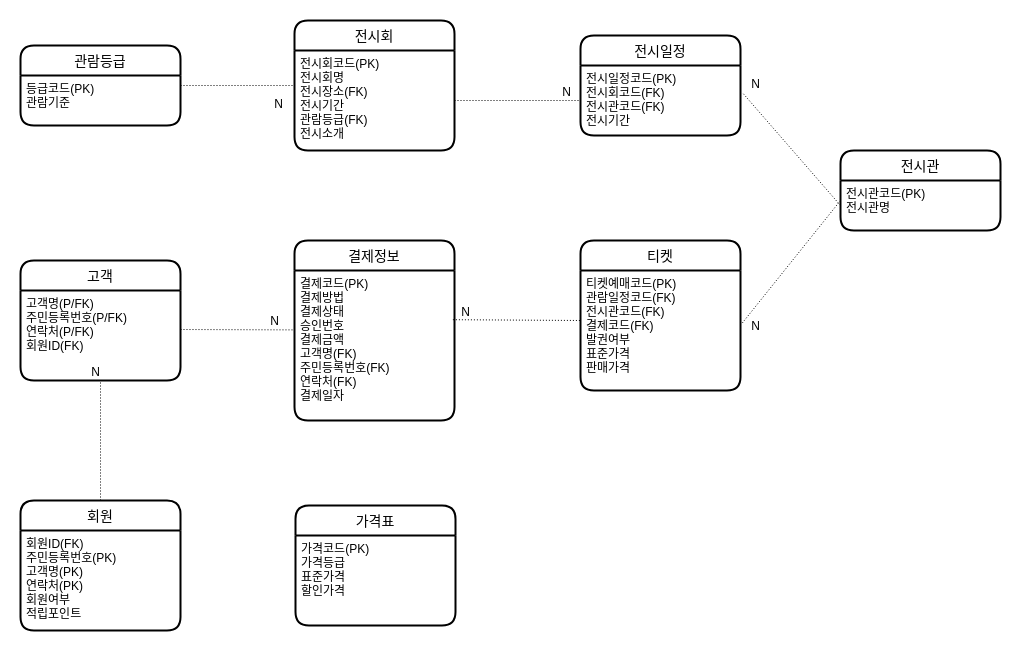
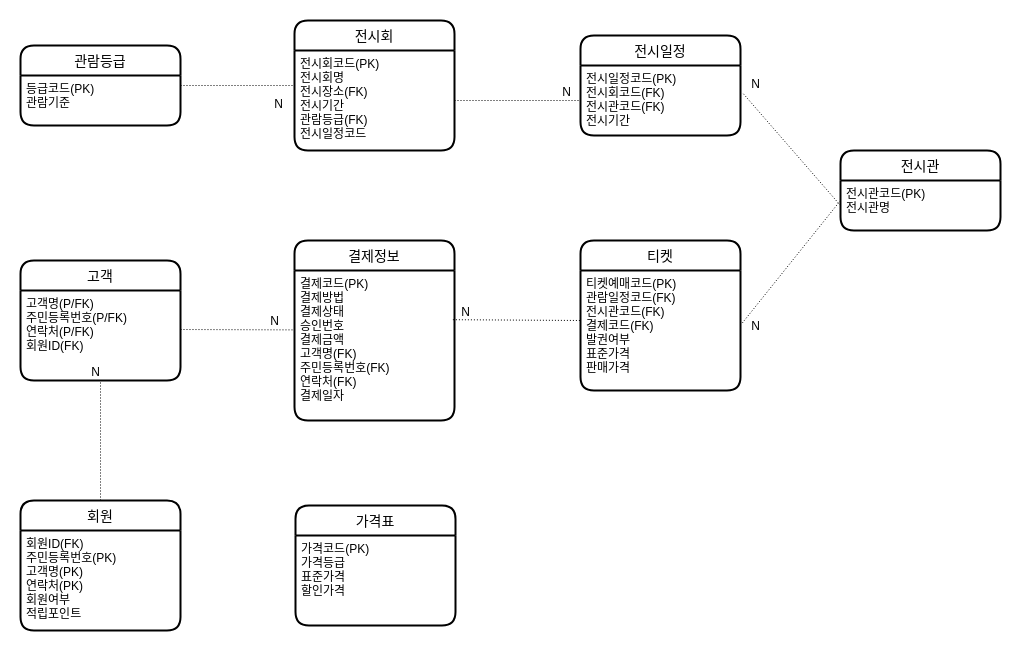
- <mxCell id="7" value="전시회코드(PK)&#10;전시회명&#10;전시장소(FK)&#10;전시기간&#10;관람등급(FK)&#10;전시소개" style="align=left;strokeColor=none;fillColor=none;spacingLeft=4;fontSize=12;verticalAlign=top;resizable=0;rotatable=0;part=1;" vertex="1" parent="6"><mxGeometry y="30" width="160" height="100" as="geometry" /></mxCell>
+ <mxCell id="7" value="전시회코드(PK)&#10;전시회명&#10;전시장소(FK)&#10;전시기간&#10;관람등급(FK)&#10;전시일정코드" style="align=left;strokeColor=none;fillColor=none;spacingLeft=4;fontSize=12;verticalAlign=top;resizable=0;rotatable=0;part=1;" vertex="1" parent="6"><mxGeometry y="30" width="160" height="100" as="geometry" /></mxCell>
